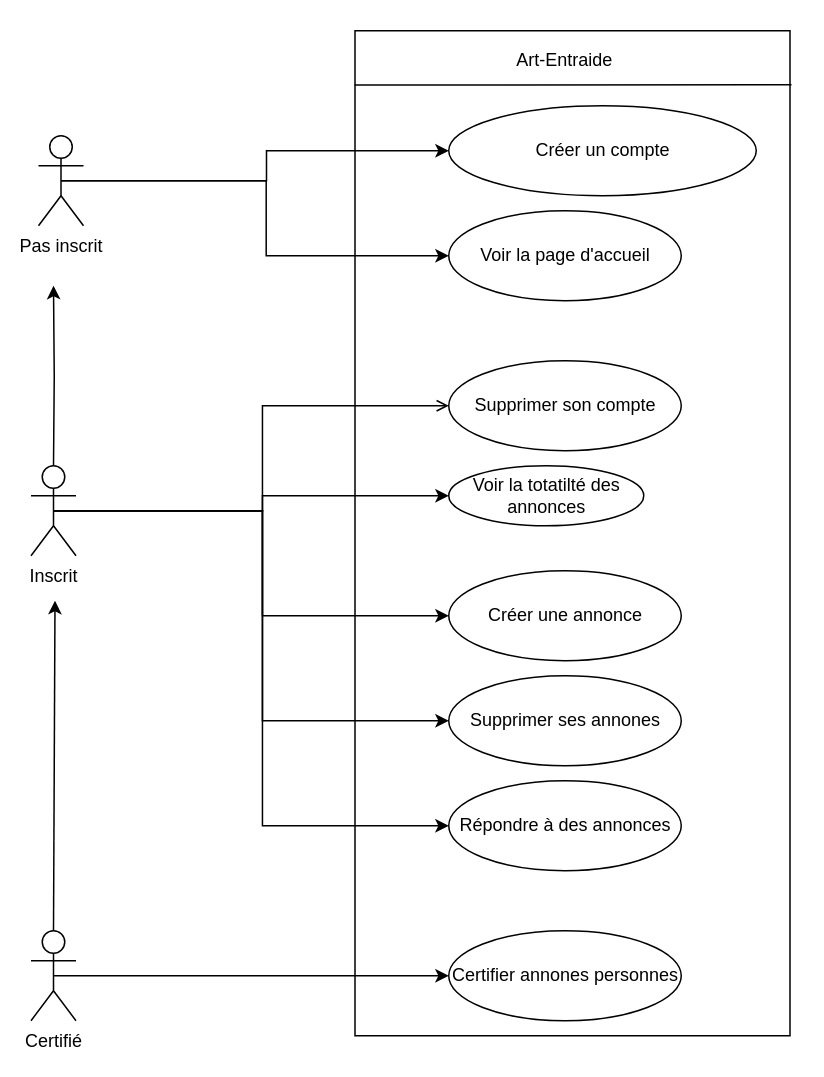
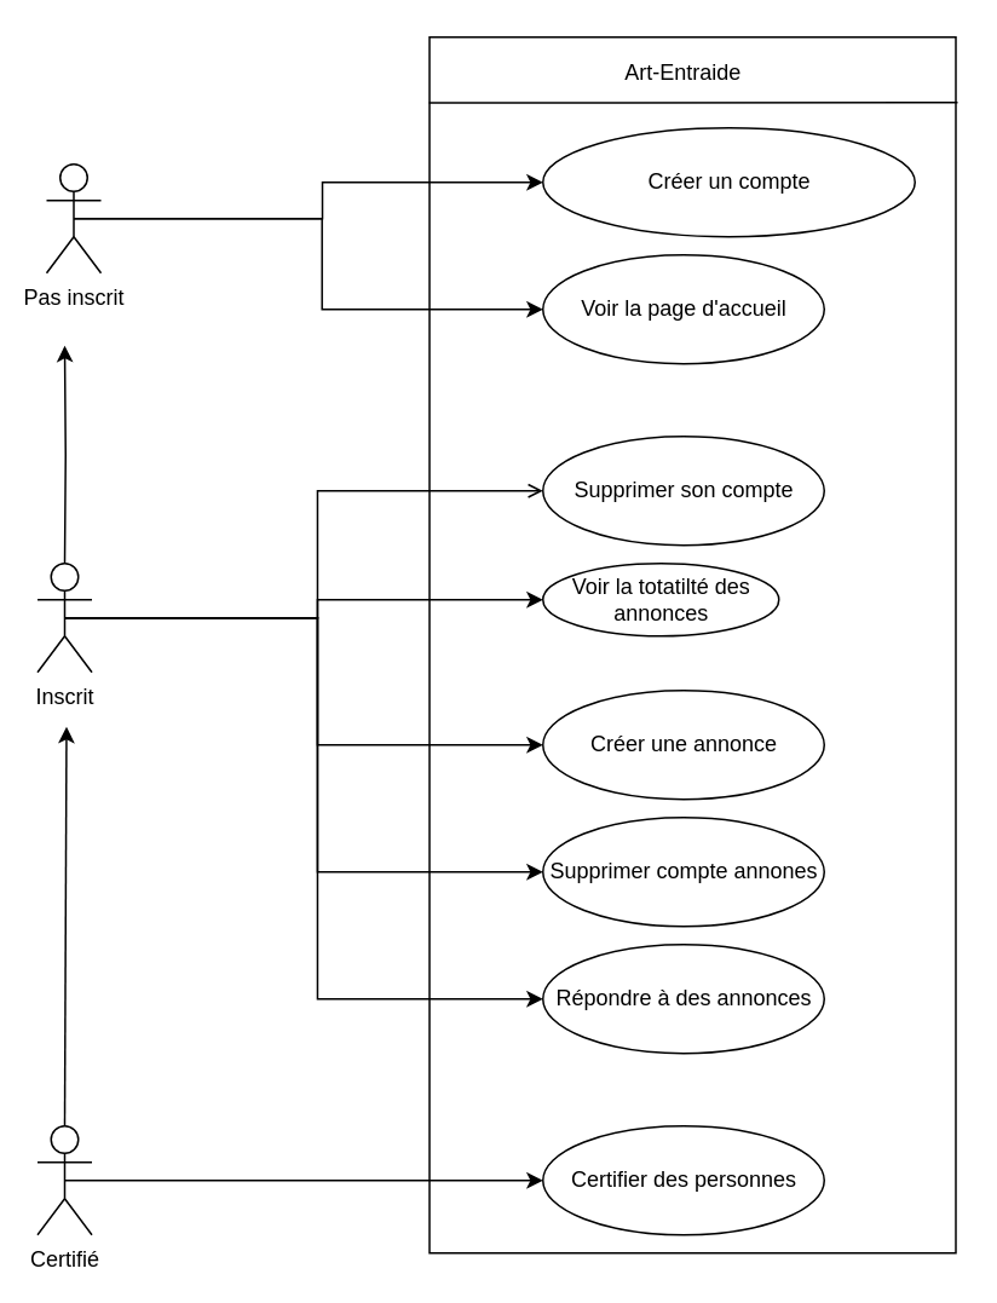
- <mxCell id="19" value="Supprimer ses annones " style="ellipse;whiteSpace=wrap;html=1;" parent="1" vertex="1"><mxGeometry x="298.5" y="450" width="155" height="60" as="geometry" /></mxCell>
+ <mxCell id="19" value="Supprimer compte annones " style="ellipse;whiteSpace=wrap;html=1;" parent="1" vertex="1"><mxGeometry x="298.5" y="450" width="155" height="60" as="geometry" /></mxCell>
- <mxCell id="22" value="Certifier annones personnes" style="ellipse;whiteSpace=wrap;html=1;" parent="1" vertex="1"><mxGeometry x="298.5" y="620" width="155" height="60" as="geometry" /></mxCell>
+ <mxCell id="22" value="Certifier des personnes" style="ellipse;whiteSpace=wrap;html=1;" parent="1" vertex="1"><mxGeometry x="298.5" y="620" width="155" height="60" as="geometry" /></mxCell>
